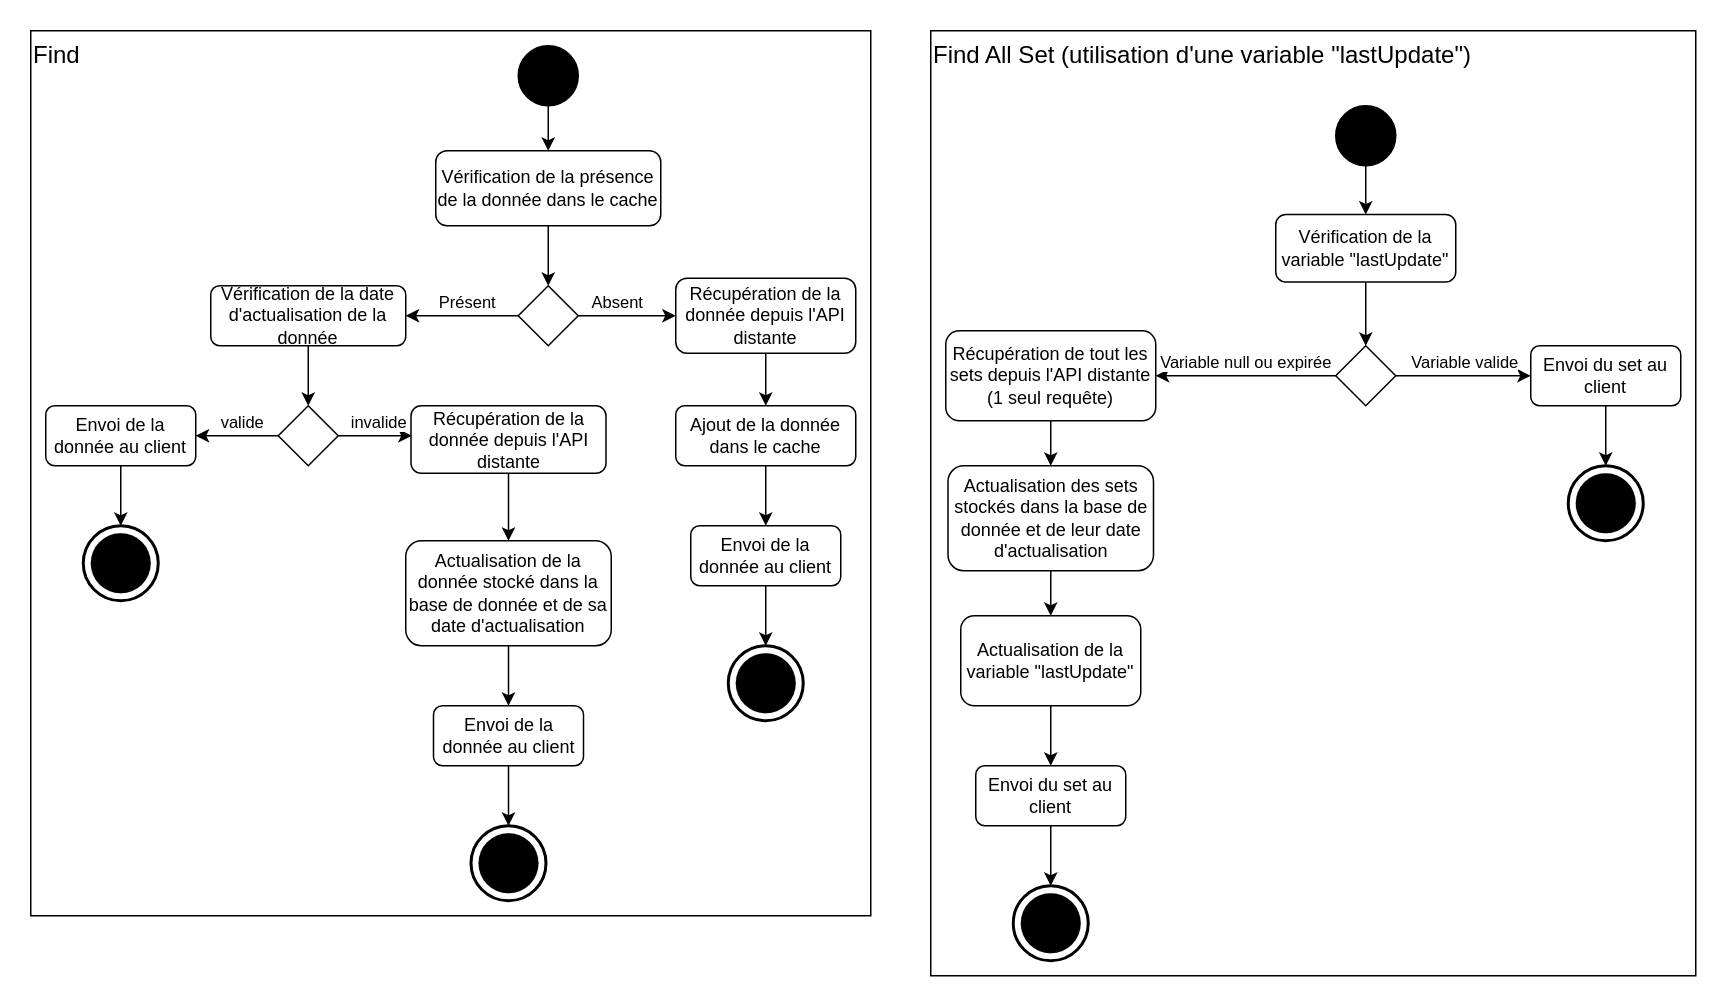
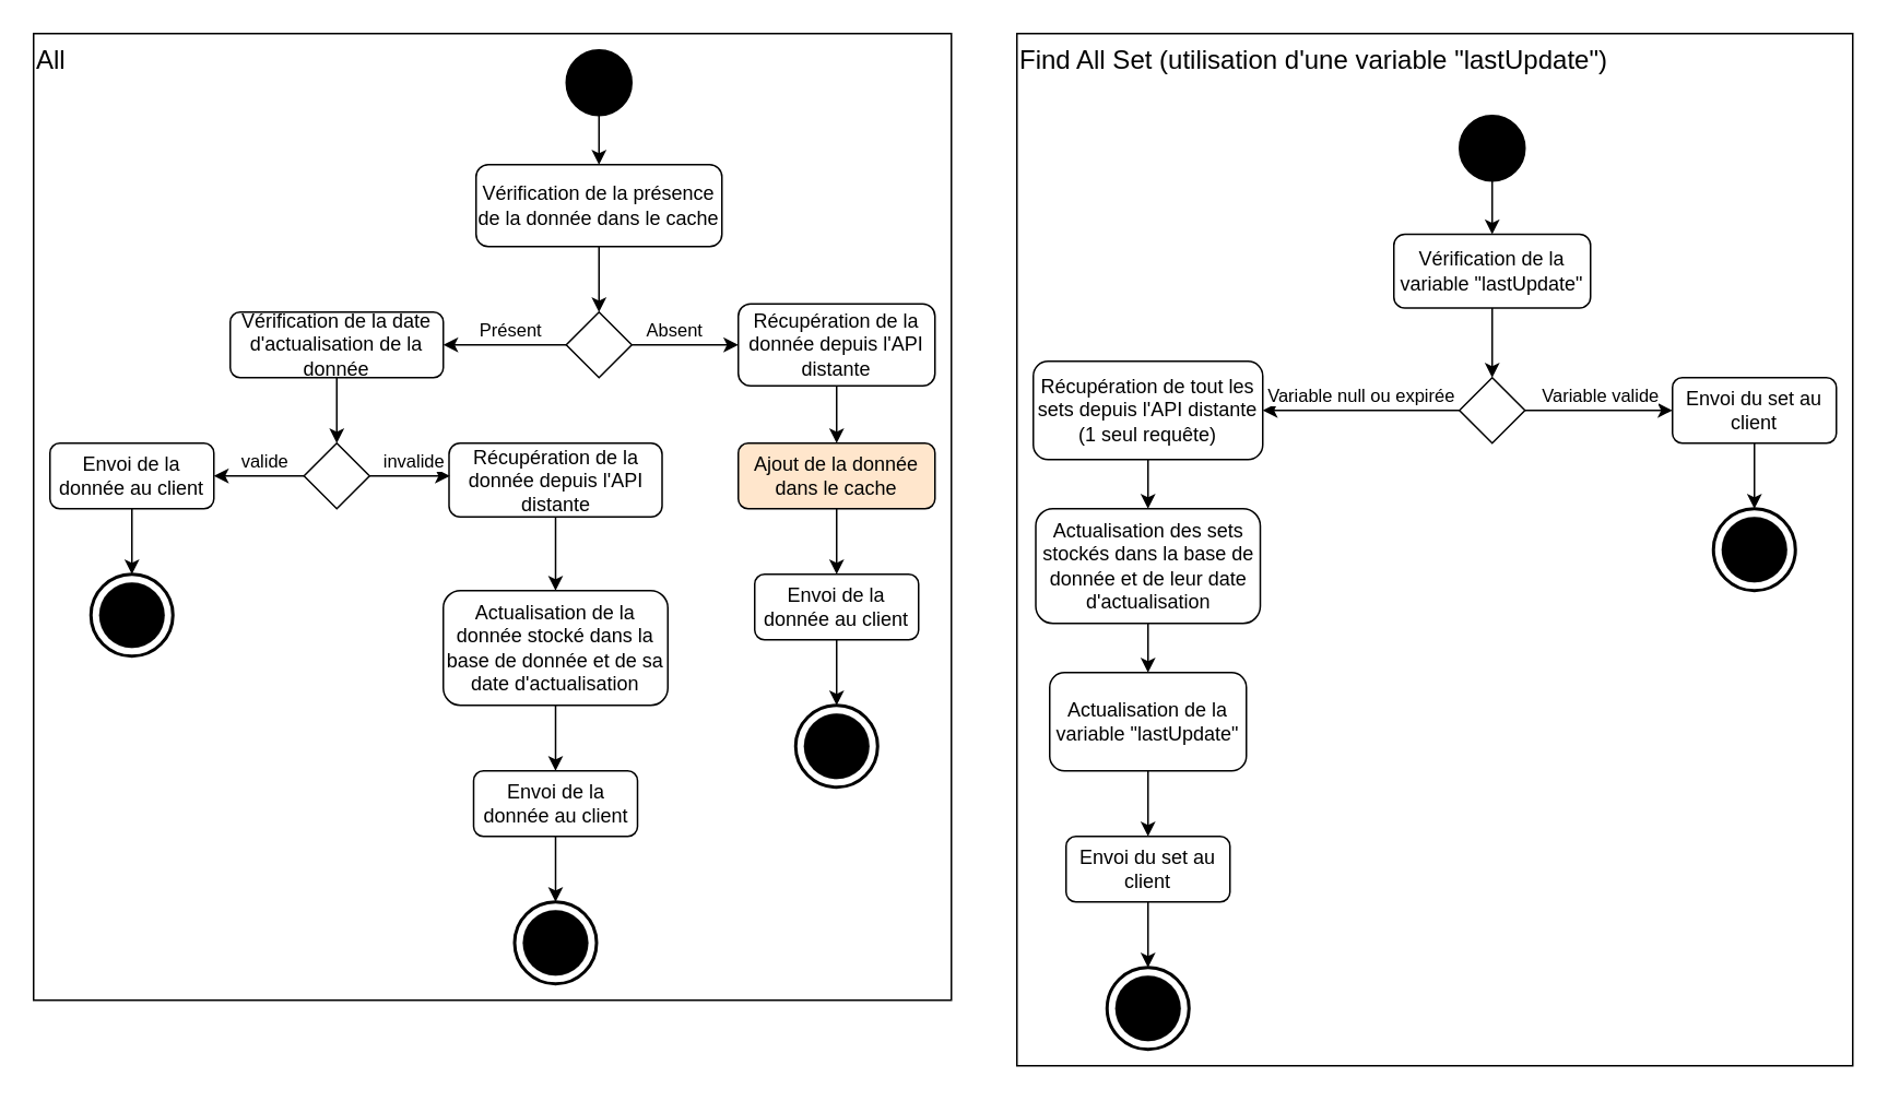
- <mxCell id="2" value="Find" style="rounded=0;whiteSpace=wrap;html=1;align=left;verticalAlign=top;fillColor=none;fontSize=16;" parent="1" vertex="1"><mxGeometry x="20" y="20" width="560" height="590" as="geometry" /></mxCell>
+ <mxCell id="2" value="All" style="rounded=0;whiteSpace=wrap;html=1;align=left;verticalAlign=top;fillColor=none;fontSize=16;" parent="1" vertex="1"><mxGeometry x="20" y="20" width="560" height="590" as="geometry" /></mxCell>
- <mxCell id="11" value="Ajout de la donnée dans le cache" style="rounded=1;whiteSpace=wrap;html=1;" parent="1" vertex="1"><mxGeometry x="450" y="270" width="120" height="40" as="geometry" /></mxCell>
+ <mxCell id="11" value="Ajout de la donnée dans le cache" style="rounded=1;whiteSpace=wrap;html=1;fillColor=#ffe6cc;" parent="1" vertex="1"><mxGeometry x="450" y="270" width="120" height="40" as="geometry" /></mxCell>
